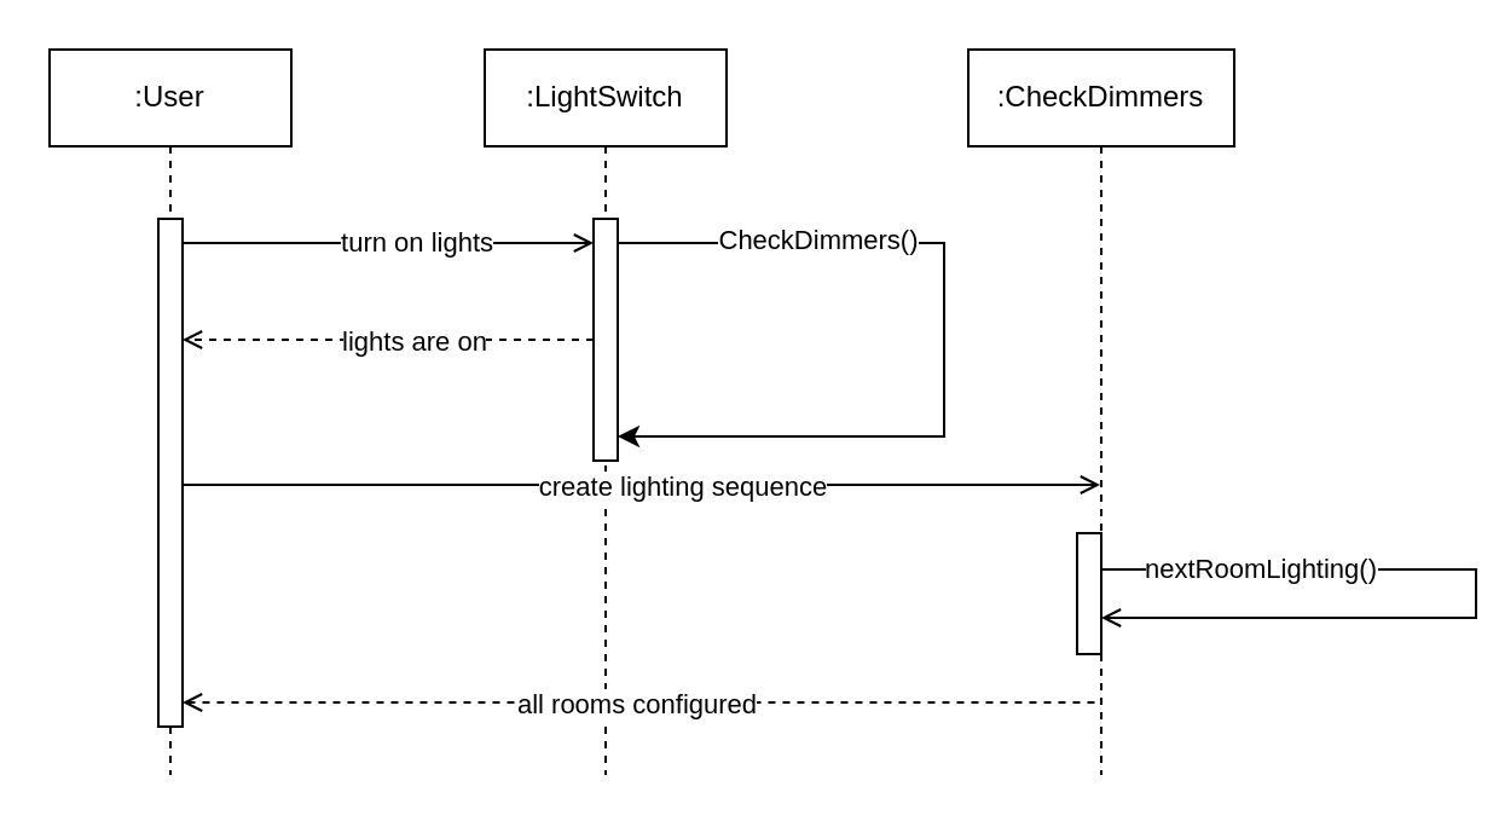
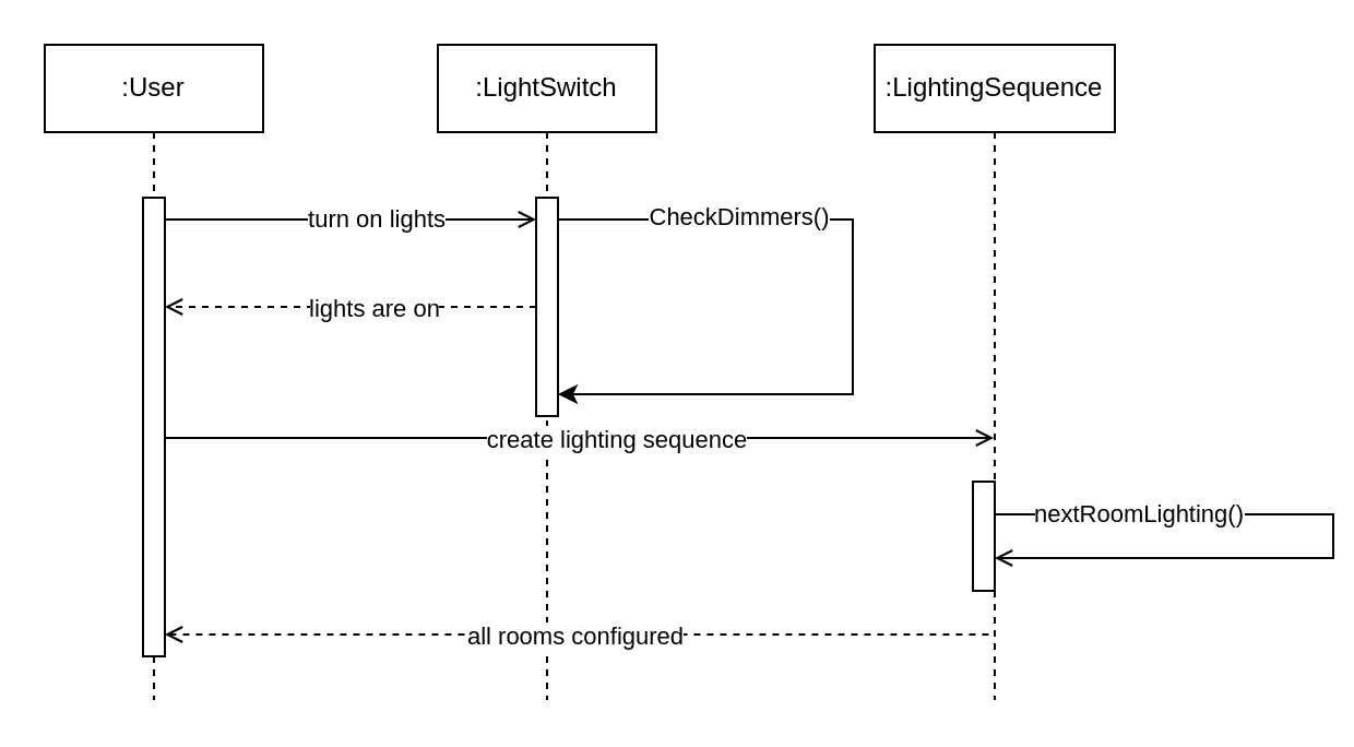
- <mxCell id="11" value=":CheckDimmers" style="shape=umlLifeline;perimeter=lifelinePerimeter;whiteSpace=wrap;html=1;container=0;dropTarget=0;collapsible=0;recursiveResize=0;outlineConnect=0;portConstraint=eastwest;newEdgeStyle={&quot;edgeStyle&quot;:&quot;elbowEdgeStyle&quot;,&quot;elbow&quot;:&quot;vertical&quot;,&quot;curved&quot;:0,&quot;rounded&quot;:0};" vertex="1" parent="1"><mxGeometry x="400" y="20" width="110" height="300" as="geometry" /></mxCell>
+ <mxCell id="11" value=":LightingSequence" style="shape=umlLifeline;perimeter=lifelinePerimeter;whiteSpace=wrap;html=1;container=0;dropTarget=0;collapsible=0;recursiveResize=0;outlineConnect=0;portConstraint=eastwest;newEdgeStyle={&quot;edgeStyle&quot;:&quot;elbowEdgeStyle&quot;,&quot;elbow&quot;:&quot;vertical&quot;,&quot;curved&quot;:0,&quot;rounded&quot;:0};" vertex="1" parent="1"><mxGeometry x="400" y="20" width="110" height="300" as="geometry" /></mxCell>
